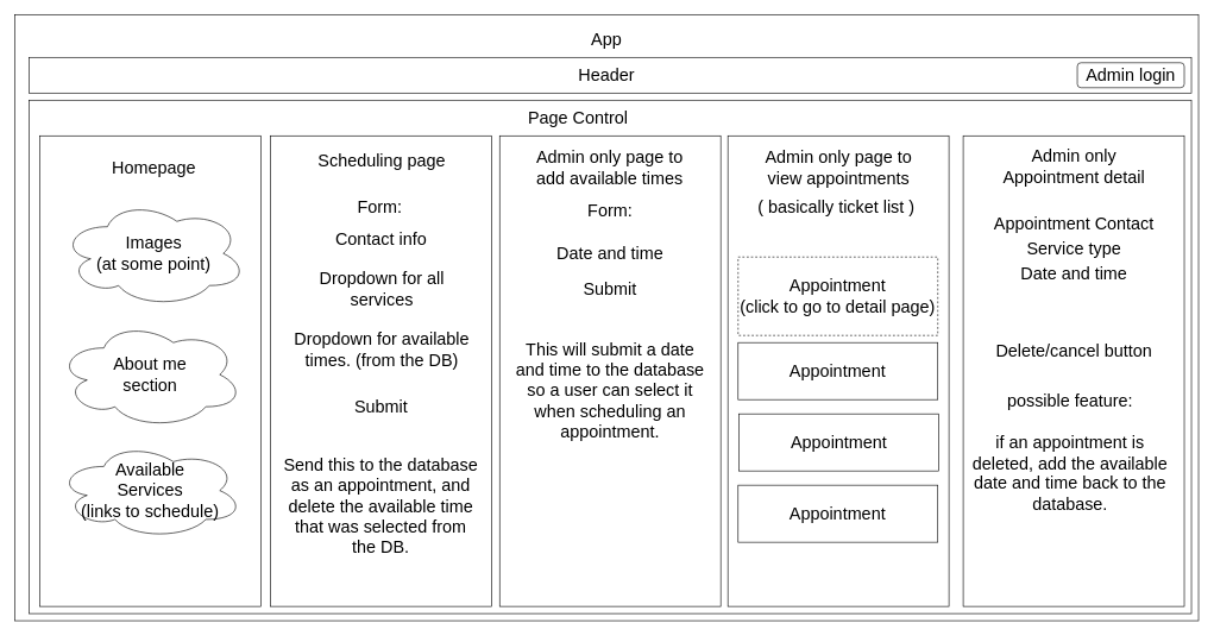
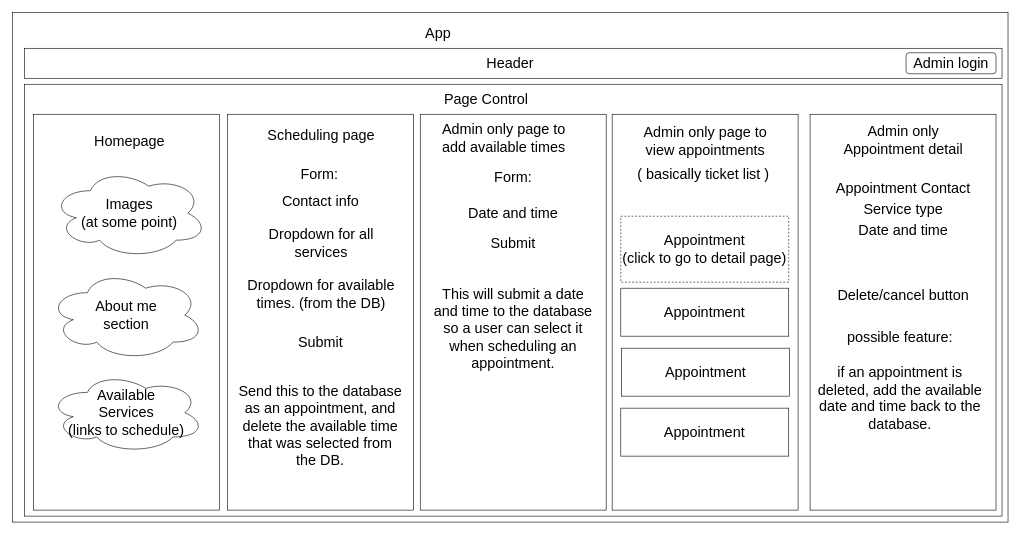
- <mxCell id="3" value="&lt;font style=&quot;font-size: 24px;&quot;&gt;App&lt;/font&gt;" style="text;html=1;strokeColor=none;fillColor=none;align=center;verticalAlign=middle;whiteSpace=wrap;rounded=0;" vertex="1" parent="1"><mxGeometry x="820" y="40" width="60" height="30" as="geometry" /></mxCell>
+ <mxCell id="3" value="&lt;font style=&quot;font-size: 24px;&quot;&gt;App&lt;/font&gt;" style="text;html=1;strokeColor=none;fillColor=none;align=center;verticalAlign=middle;whiteSpace=wrap;rounded=0;" vertex="1" parent="1"><mxGeometry x="700" y="40" width="60" height="30" as="geometry" /></mxCell>
- <mxCell id="32" value="Admin only page to add available times" style="text;html=1;strokeColor=none;fillColor=none;align=center;verticalAlign=middle;whiteSpace=wrap;rounded=0;fontSize=24;" vertex="1" parent="1"><mxGeometry x="734.38" y="205" width="241.25" height="60" as="geometry" /></mxCell>
+ <mxCell id="32" value="Admin only page to add available times" style="text;html=1;strokeColor=none;fillColor=none;align=center;verticalAlign=middle;whiteSpace=wrap;rounded=0;fontSize=24;" vertex="1" parent="1"><mxGeometry x="719.38" y="200" width="241.25" height="60" as="geometry" /></mxCell>
